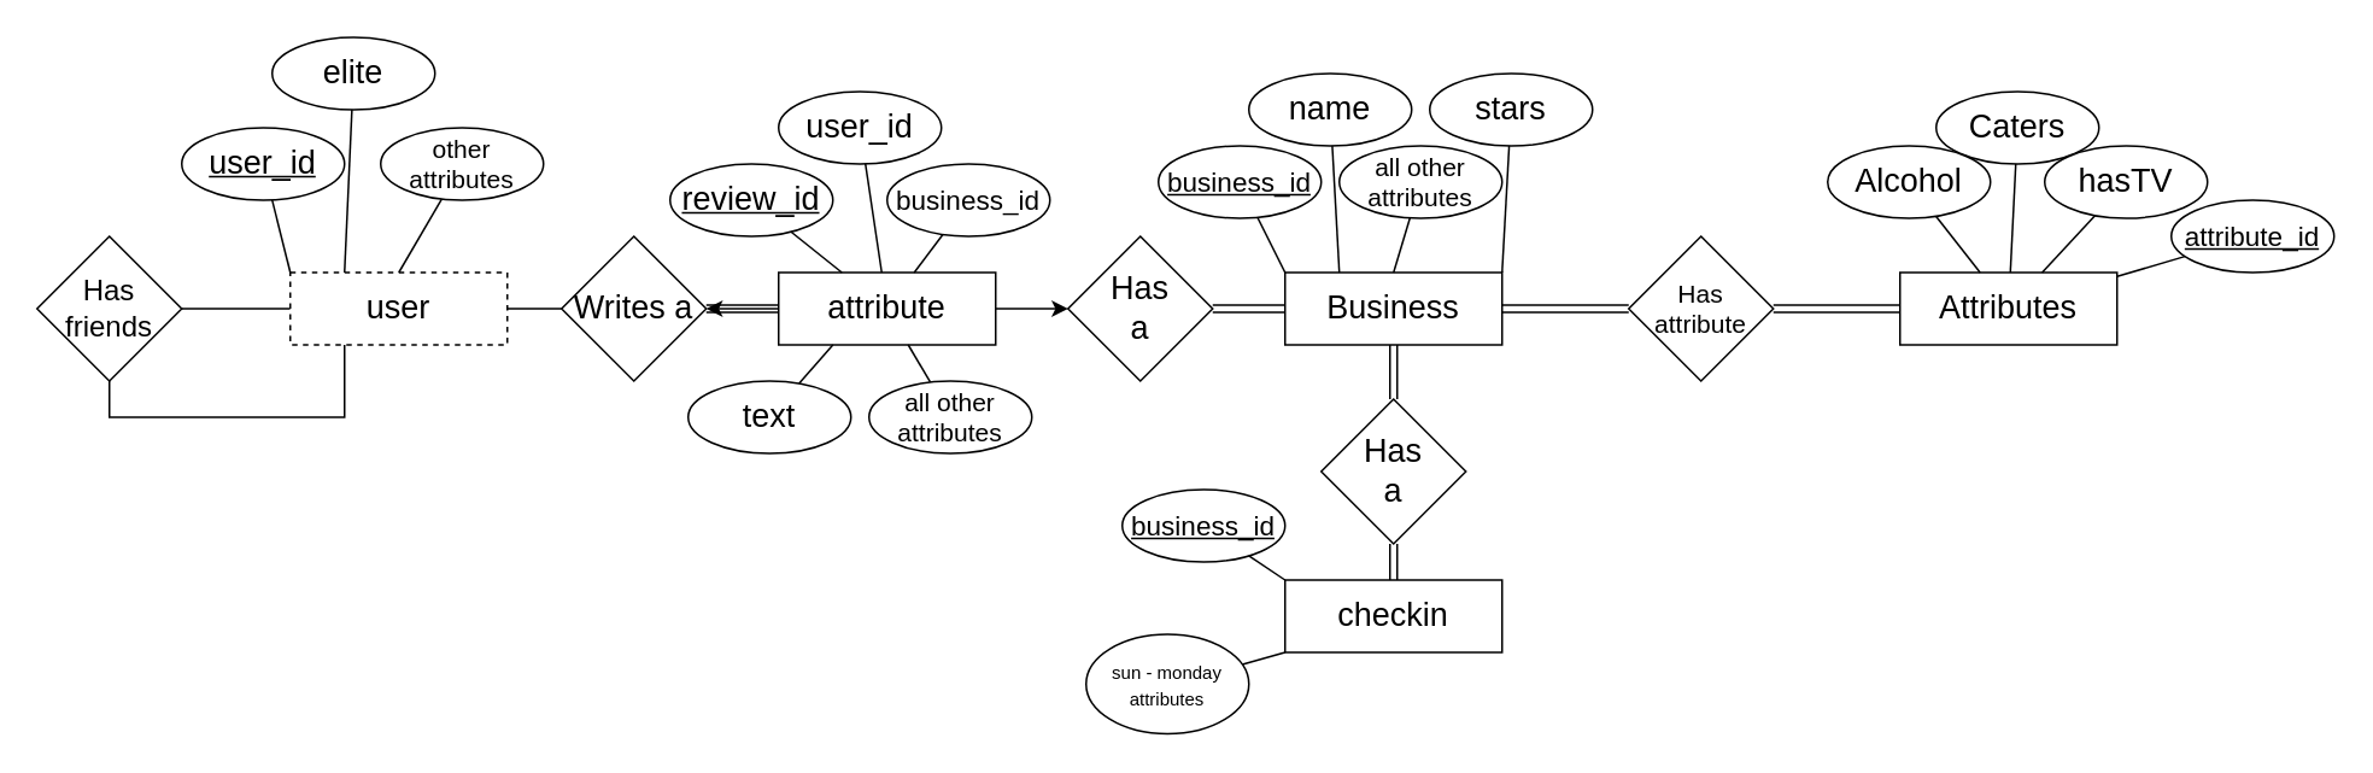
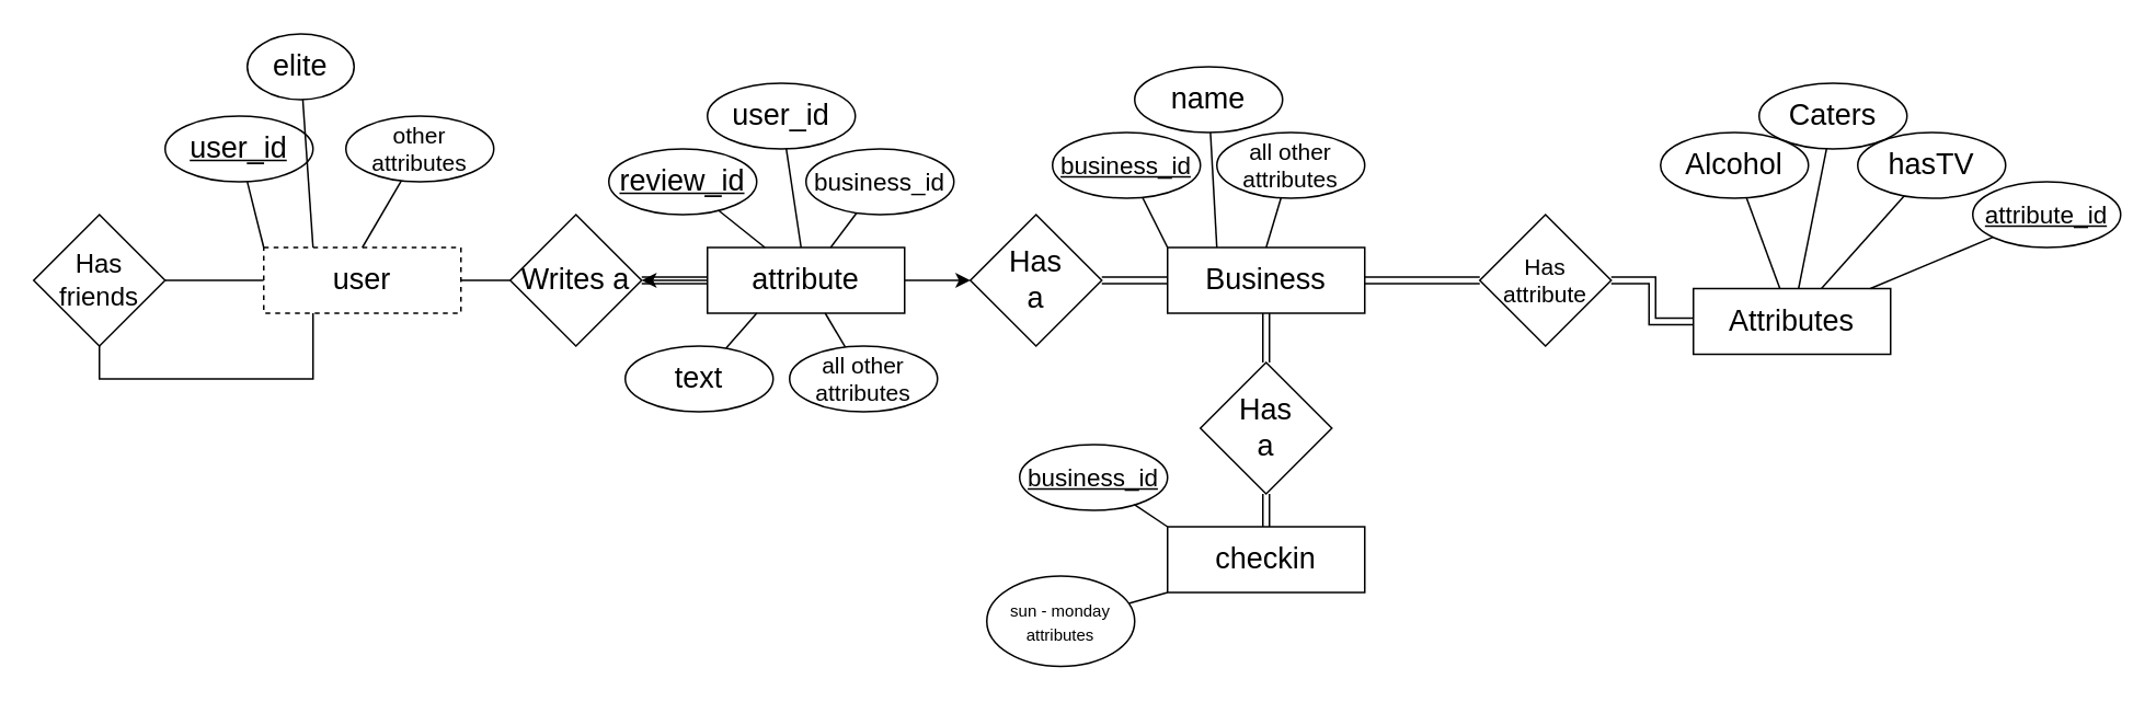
- <mxCell id="29" value="&lt;font style=&quot;font-size: 18px;&quot;&gt;elite&lt;/font&gt;" style="ellipse;whiteSpace=wrap;html=1;" parent="1" vertex="1"><mxGeometry x="150" y="20" width="90" height="40" as="geometry" /></mxCell>
+ <mxCell id="29" value="&lt;font style=&quot;font-size: 18px;&quot;&gt;elite&lt;/font&gt;" style="ellipse;whiteSpace=wrap;html=1;" parent="1" vertex="1"><mxGeometry x="150" y="20" width="65" height="40" as="geometry" /></mxCell>
- <mxCell id="12" value="&lt;font style=&quot;font-size: 18px;&quot;&gt;stars&lt;/font&gt;" style="ellipse;whiteSpace=wrap;html=1;" parent="1" vertex="1"><mxGeometry x="790" y="40" width="90" height="40" as="geometry" /></mxCell>
- <mxCell id="13" value="" style="endArrow=none;html=1;rounded=0;exitX=1;exitY=0;exitDx=0;exitDy=0;" parent="1" source="5" target="12" edge="1"><mxGeometry width="50" height="50" relative="1" as="geometry"><mxPoint x="920" y="200" as="sourcePoint" /><mxPoint x="970" y="150" as="targetPoint" /></mxGeometry></mxCell>
- <mxCell id="47" value="&lt;font style=&quot;font-size: 18px;&quot;&gt;Attributes&lt;/font&gt;" style="rounded=0;whiteSpace=wrap;html=1;" parent="1" vertex="1"><mxGeometry x="1050" y="150" width="120" height="40" as="geometry" /></mxCell>
+ <mxCell id="47" value="&lt;font style=&quot;font-size: 18px;&quot;&gt;Attributes&lt;/font&gt;" style="rounded=0;whiteSpace=wrap;html=1;" parent="1" vertex="1"><mxGeometry x="1030" y="175" width="120" height="40" as="geometry" /></mxCell>
